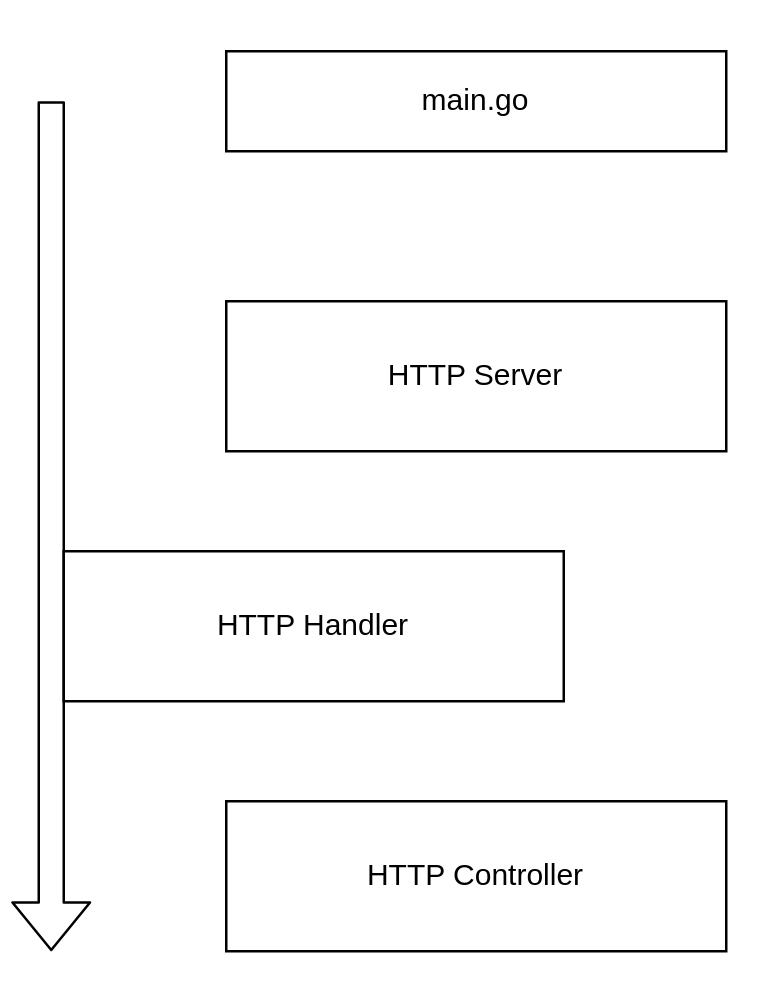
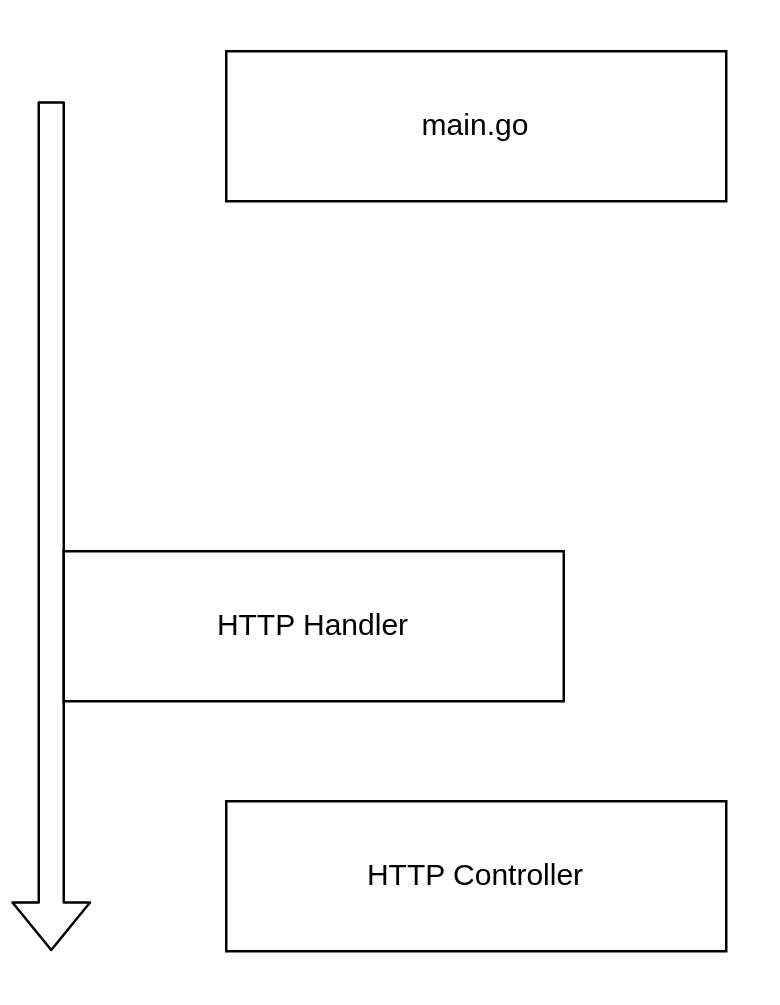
- <mxCell id="2" value="main.go" style="rounded=0;whiteSpace=wrap;html=1;" vertex="1" parent="1"><mxGeometry x="90" y="20" width="200" height="40" as="geometry" /></mxCell>
+ <mxCell id="2" value="main.go" style="rounded=0;whiteSpace=wrap;html=1;" vertex="1" parent="1"><mxGeometry x="90" y="20" width="200" height="60" as="geometry" /></mxCell>
- <mxCell id="3" value="HTTP Server" style="rounded=0;whiteSpace=wrap;html=1;" vertex="1" parent="1"><mxGeometry x="90" y="120" width="200" height="60" as="geometry" /></mxCell>
